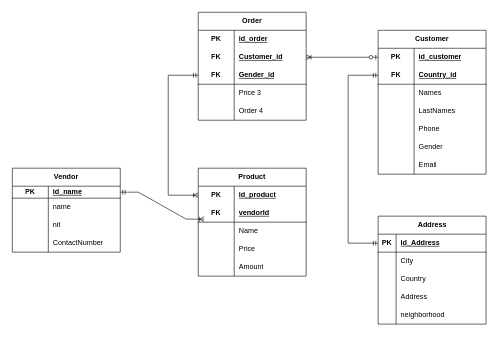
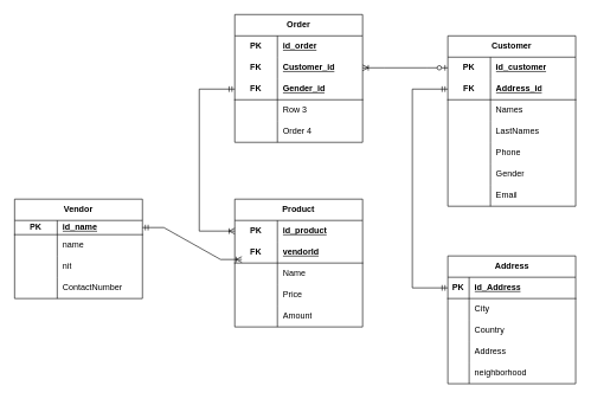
- <mxCell id="53" value="Country_id" style="shape=partialRectangle;connectable=0;fillColor=none;top=0;left=0;bottom=0;right=0;align=left;spacingLeft=6;fontStyle=5;overflow=hidden;html=1;whiteSpace=wrap;" vertex="1" parent="51"><mxGeometry x="60" width="120" height="30" as="geometry"><mxRectangle width="120" height="30" as="alternateBounds" /></mxGeometry></mxCell>
+ <mxCell id="53" value="Address_id" style="shape=partialRectangle;connectable=0;fillColor=none;top=0;left=0;bottom=0;right=0;align=left;spacingLeft=6;fontStyle=5;overflow=hidden;html=1;whiteSpace=wrap;" vertex="1" parent="51"><mxGeometry x="60" width="120" height="30" as="geometry"><mxRectangle width="120" height="30" as="alternateBounds" /></mxGeometry></mxCell>
- <mxCell id="43" value="Price 3" style="shape=partialRectangle;connectable=0;fillColor=none;top=0;left=0;bottom=0;right=0;align=left;spacingLeft=6;overflow=hidden;html=1;whiteSpace=wrap;" vertex="1" parent="41"><mxGeometry x="60" width="120" height="30" as="geometry"><mxRectangle width="120" height="30" as="alternateBounds" /></mxGeometry></mxCell>
+ <mxCell id="43" value="Row 3" style="shape=partialRectangle;connectable=0;fillColor=none;top=0;left=0;bottom=0;right=0;align=left;spacingLeft=6;overflow=hidden;html=1;whiteSpace=wrap;" vertex="1" parent="41"><mxGeometry x="60" width="120" height="30" as="geometry"><mxRectangle width="120" height="30" as="alternateBounds" /></mxGeometry></mxCell>
